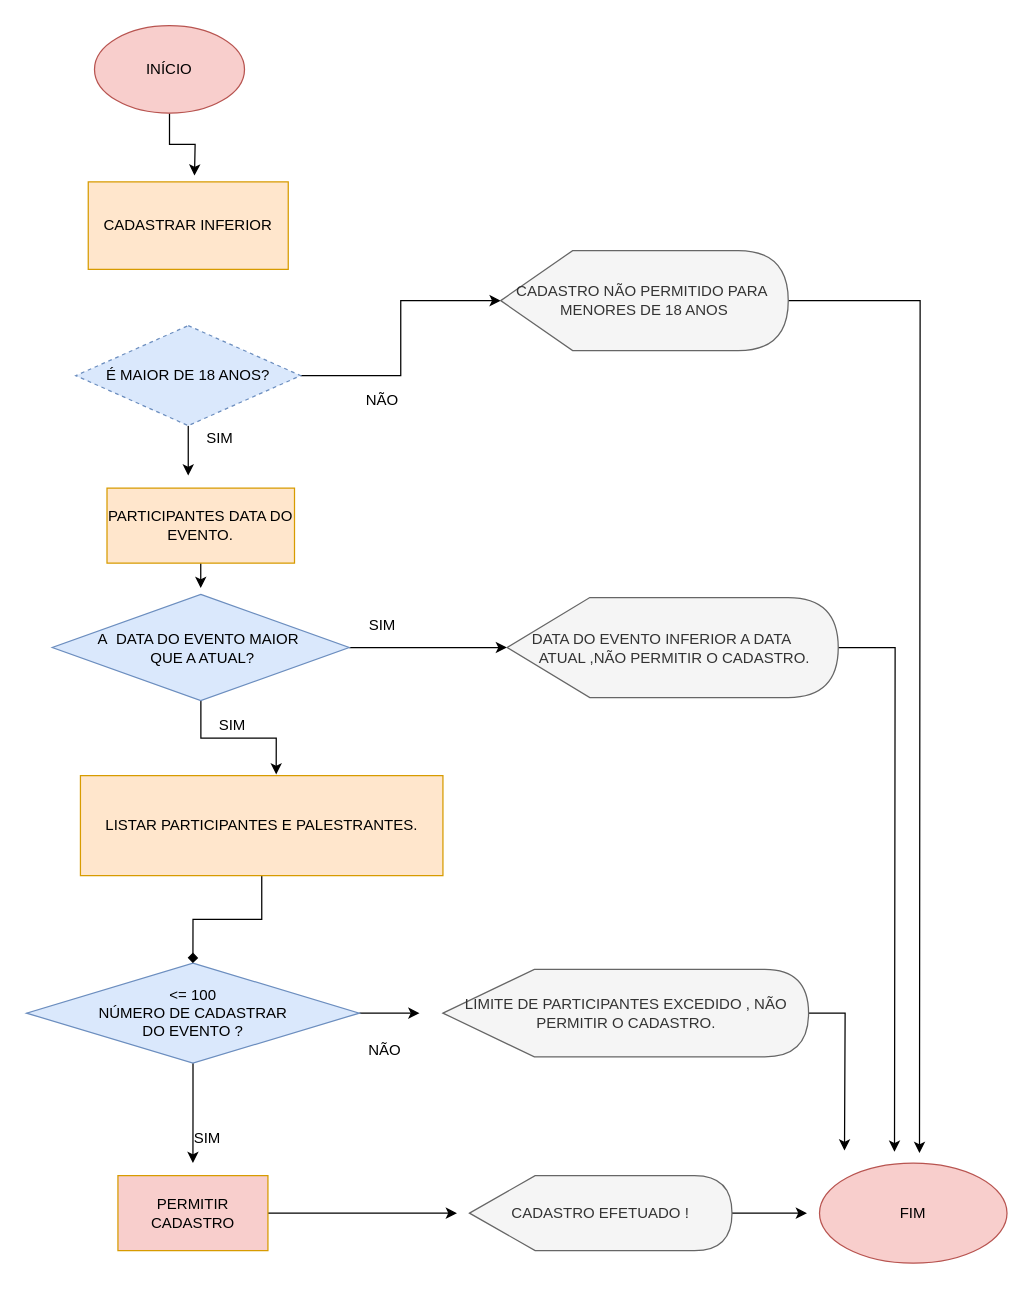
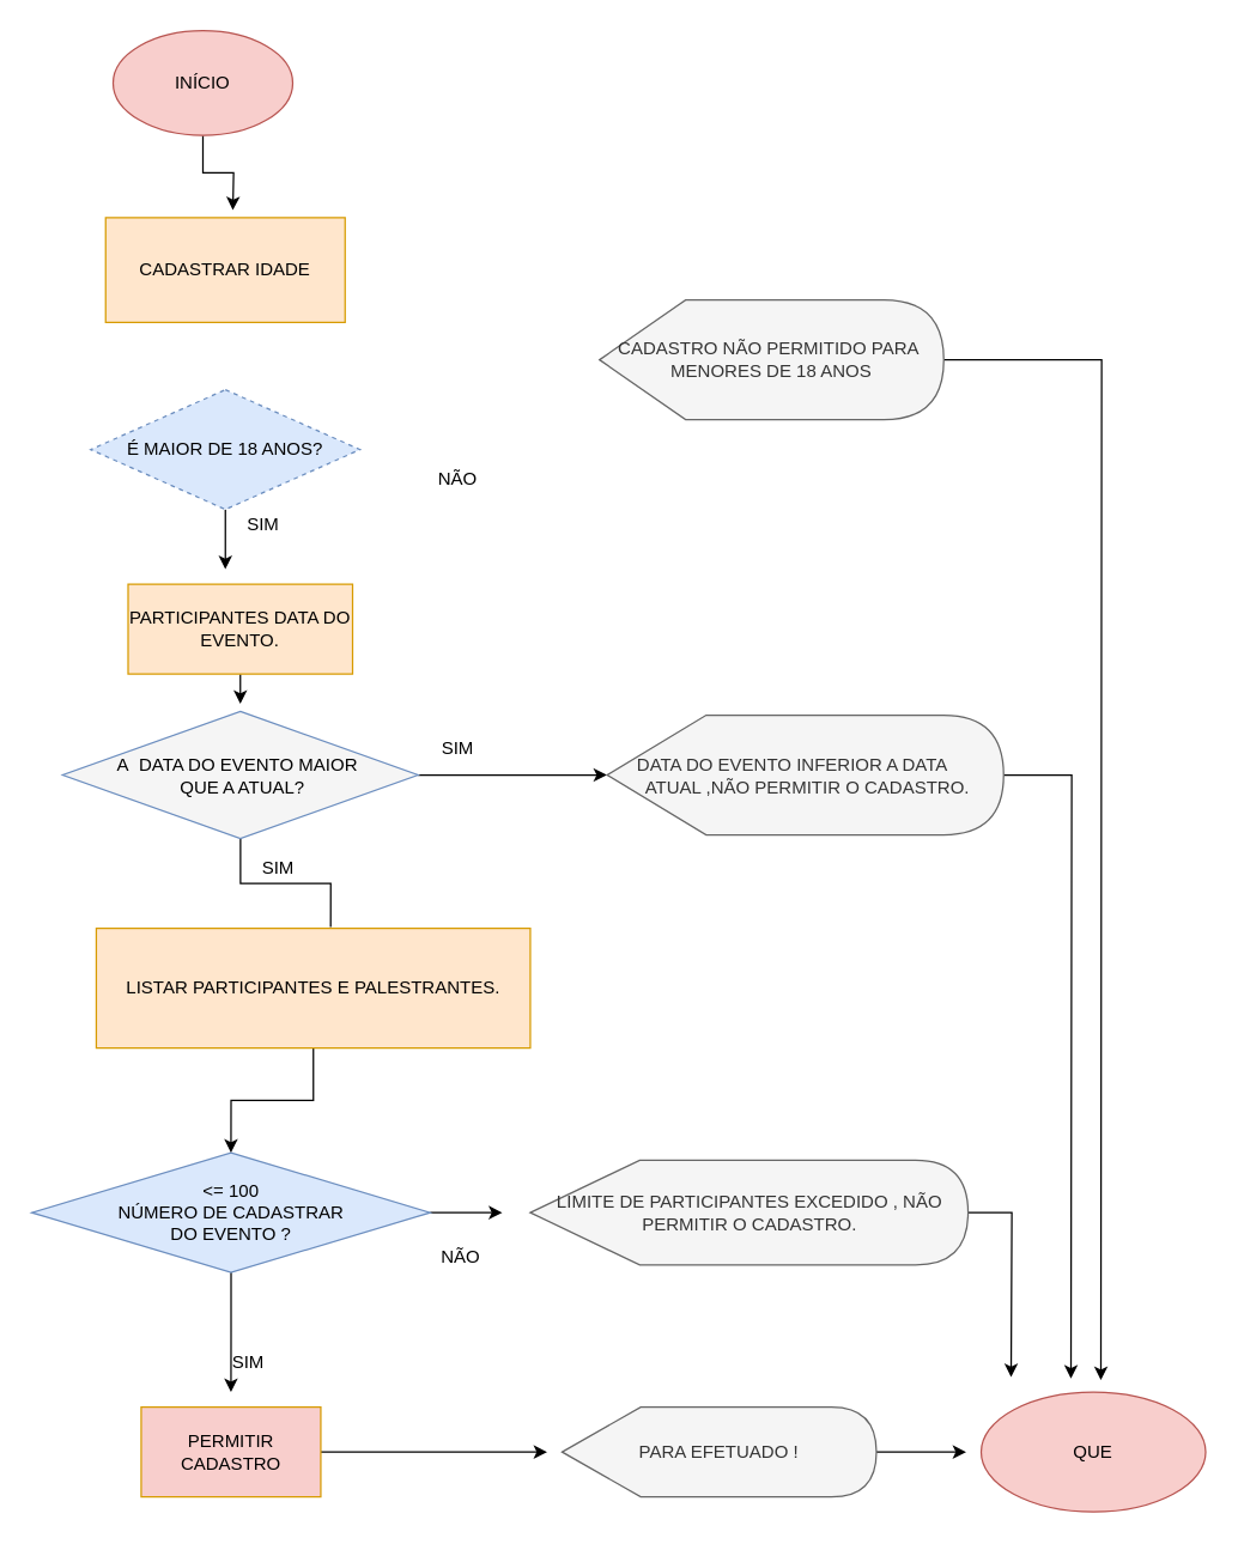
- <mxCell id="13" value="CADASTRAR INFERIOR" style="rounded=0;whiteSpace=wrap;html=1;fillColor=#ffe6cc;strokeColor=#d79b00;" parent="1" vertex="1"><mxGeometry x="70" y="145" width="160" height="70" as="geometry" /></mxCell>
+ <mxCell id="13" value="CADASTRAR IDADE" style="rounded=0;whiteSpace=wrap;html=1;fillColor=#ffe6cc;strokeColor=#d79b00;" parent="1" vertex="1"><mxGeometry x="70" y="145" width="160" height="70" as="geometry" /></mxCell>
- <mxCell id="4" style="edgeStyle=orthogonalEdgeStyle;rounded=0;orthogonalLoop=1;jettySize=auto;html=1;entryX=0;entryY=0.5;entryDx=0;entryDy=0;entryPerimeter=0;" parent="1" source="6" target="15" edge="1"><mxGeometry relative="1" as="geometry" /></mxCell>
- <mxCell id="9" value="A&amp;nbsp; DATA DO EVENTO MAIOR&amp;nbsp;&lt;br&gt;&amp;nbsp;QUE A ATUAL?" style="rhombus;whiteSpace=wrap;html=1;fillColor=#dae8fc;strokeColor=#6c8ebf;" parent="1" vertex="1"><mxGeometry x="41.25" y="475" width="237.5" height="85" as="geometry" /></mxCell>
+ <mxCell id="9" value="A&amp;nbsp; DATA DO EVENTO MAIOR&amp;nbsp;&lt;br&gt;&amp;nbsp;QUE A ATUAL?" style="rhombus;whiteSpace=wrap;html=1;fillColor=#f5f5f5;strokeColor=#6c8ebf;" parent="1" vertex="1"><mxGeometry x="41.25" y="475" width="237.5" height="85" as="geometry" /></mxCell>
- <mxCell id="8" style="edgeStyle=orthogonalEdgeStyle;rounded=0;orthogonalLoop=1;jettySize=auto;html=1;entryX=0.54;entryY=-0.012;entryDx=0;entryDy=0;entryPerimeter=0;" parent="1" source="9" target="23" edge="1"><mxGeometry relative="1" as="geometry" /></mxCell>
+ <mxCell id="8" style="edgeStyle=orthogonalEdgeStyle;rounded=0;orthogonalLoop=1;jettySize=auto;html=1;entryX=0.54;entryY=-0.012;entryDx=0;entryDy=0;entryPerimeter=0;endArrow=none;" parent="1" source="9" target="23" edge="1"><mxGeometry relative="1" as="geometry" /></mxCell>
- <mxCell id="22" style="edgeStyle=orthogonalEdgeStyle;rounded=0;orthogonalLoop=1;jettySize=auto;html=1;entryX=0.5;entryY=0;entryDx=0;entryDy=0;endArrow=diamond;" parent="1" source="23" target="12" edge="1"><mxGeometry relative="1" as="geometry" /></mxCell>
+ <mxCell id="22" style="edgeStyle=orthogonalEdgeStyle;rounded=0;orthogonalLoop=1;jettySize=auto;html=1;entryX=0.5;entryY=0;entryDx=0;entryDy=0;" parent="1" source="23" target="12" edge="1"><mxGeometry relative="1" as="geometry" /></mxCell>
- <mxCell id="19" value="CADASTRO EFETUADO !" style="shape=display;whiteSpace=wrap;html=1;fillColor=#f5f5f5;fontColor=#333333;strokeColor=#666666;" parent="1" vertex="1"><mxGeometry x="375" y="940" width="210" height="60" as="geometry" /></mxCell>
+ <mxCell id="19" value="PARA EFETUADO !" style="shape=display;whiteSpace=wrap;html=1;fillColor=#f5f5f5;fontColor=#333333;strokeColor=#666666;" parent="1" vertex="1"><mxGeometry x="375" y="940" width="210" height="60" as="geometry" /></mxCell>
- <mxCell id="20" value="FIM" style="ellipse;whiteSpace=wrap;html=1;fillColor=#f8cecc;strokeColor=#b85450;" parent="1" vertex="1"><mxGeometry x="655" y="930" width="150" height="80" as="geometry" /></mxCell>
+ <mxCell id="20" value="QUE" style="ellipse;whiteSpace=wrap;html=1;fillColor=#f8cecc;strokeColor=#b85450;" parent="1" vertex="1"><mxGeometry x="655" y="930" width="150" height="80" as="geometry" /></mxCell>
